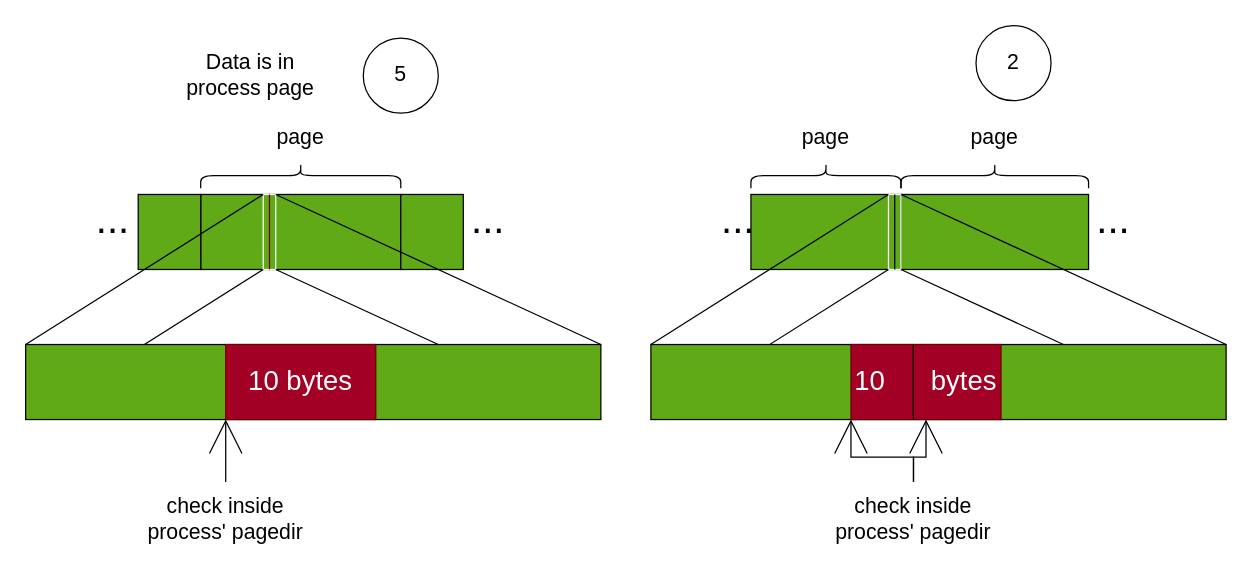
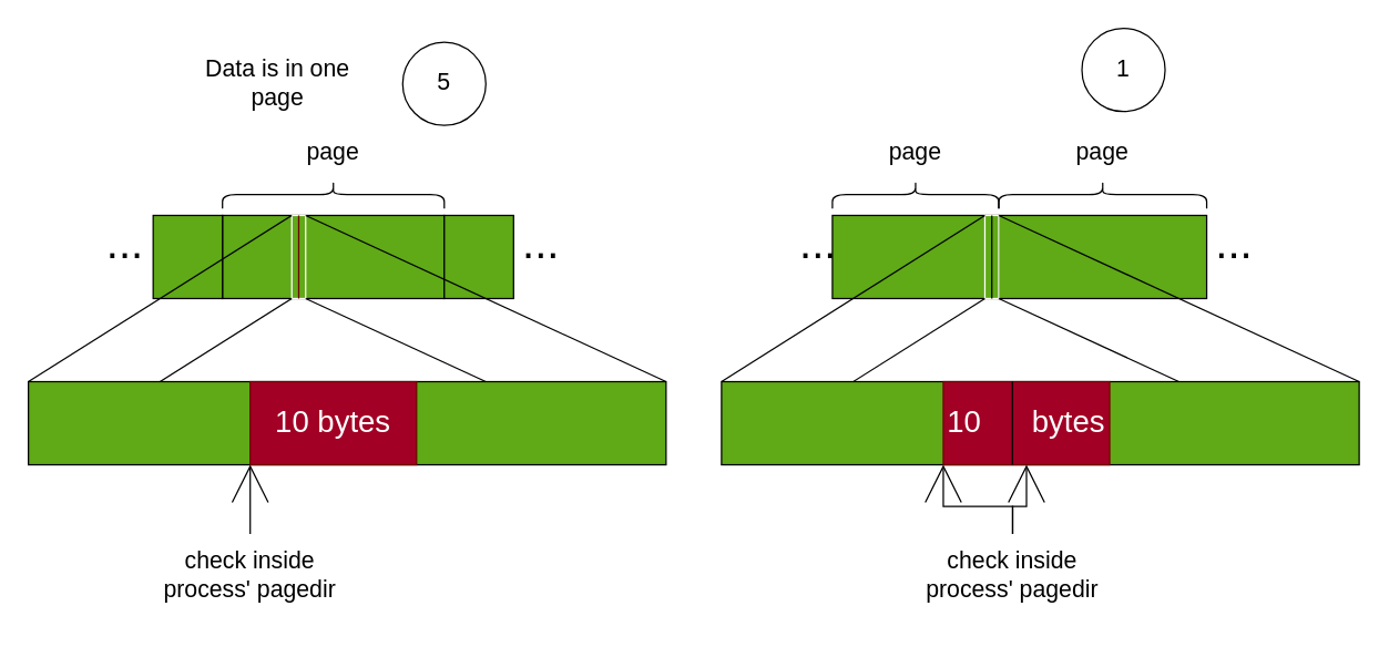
- <mxCell id="34" value="2" style="ellipse;whiteSpace=wrap;html=1;aspect=fixed;sketch=0;fontSize=17;" parent="33" vertex="1"><mxGeometry x="150" width="60" height="60" as="geometry" /></mxCell>
+ <mxCell id="34" value="1" style="ellipse;whiteSpace=wrap;html=1;aspect=fixed;sketch=0;fontSize=17;" parent="33" vertex="1"><mxGeometry x="150" width="60" height="60" as="geometry" /></mxCell>
- <mxCell id="36" value="Data is in process page" style="text;html=1;strokeColor=none;fillColor=none;align=center;verticalAlign=middle;whiteSpace=wrap;rounded=0;sketch=0;fontSize=17;fontColor=#000000;" parent="35" vertex="1"><mxGeometry y="5" width="120" height="50" as="geometry" /></mxCell>
+ <mxCell id="36" value="Data is in one page" style="text;html=1;strokeColor=none;fillColor=none;align=center;verticalAlign=middle;whiteSpace=wrap;rounded=0;sketch=0;fontSize=17;fontColor=#000000;" parent="35" vertex="1"><mxGeometry y="5" width="120" height="50" as="geometry" /></mxCell>
